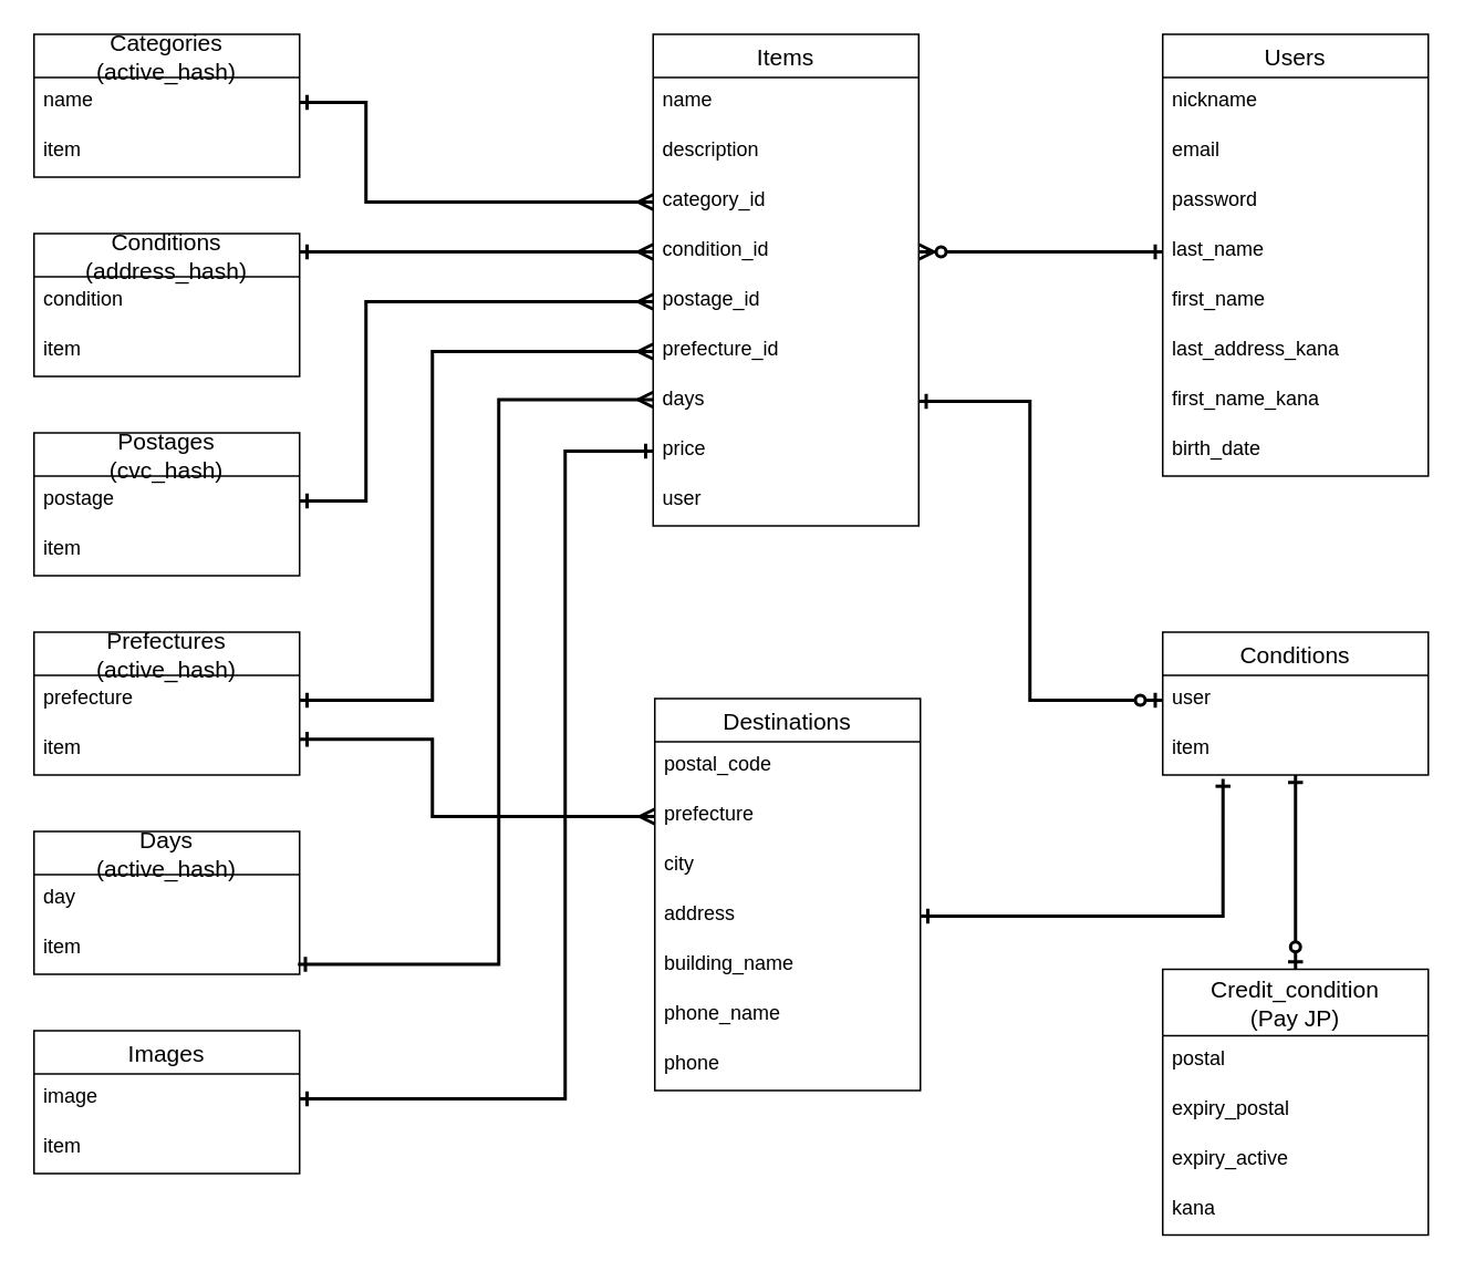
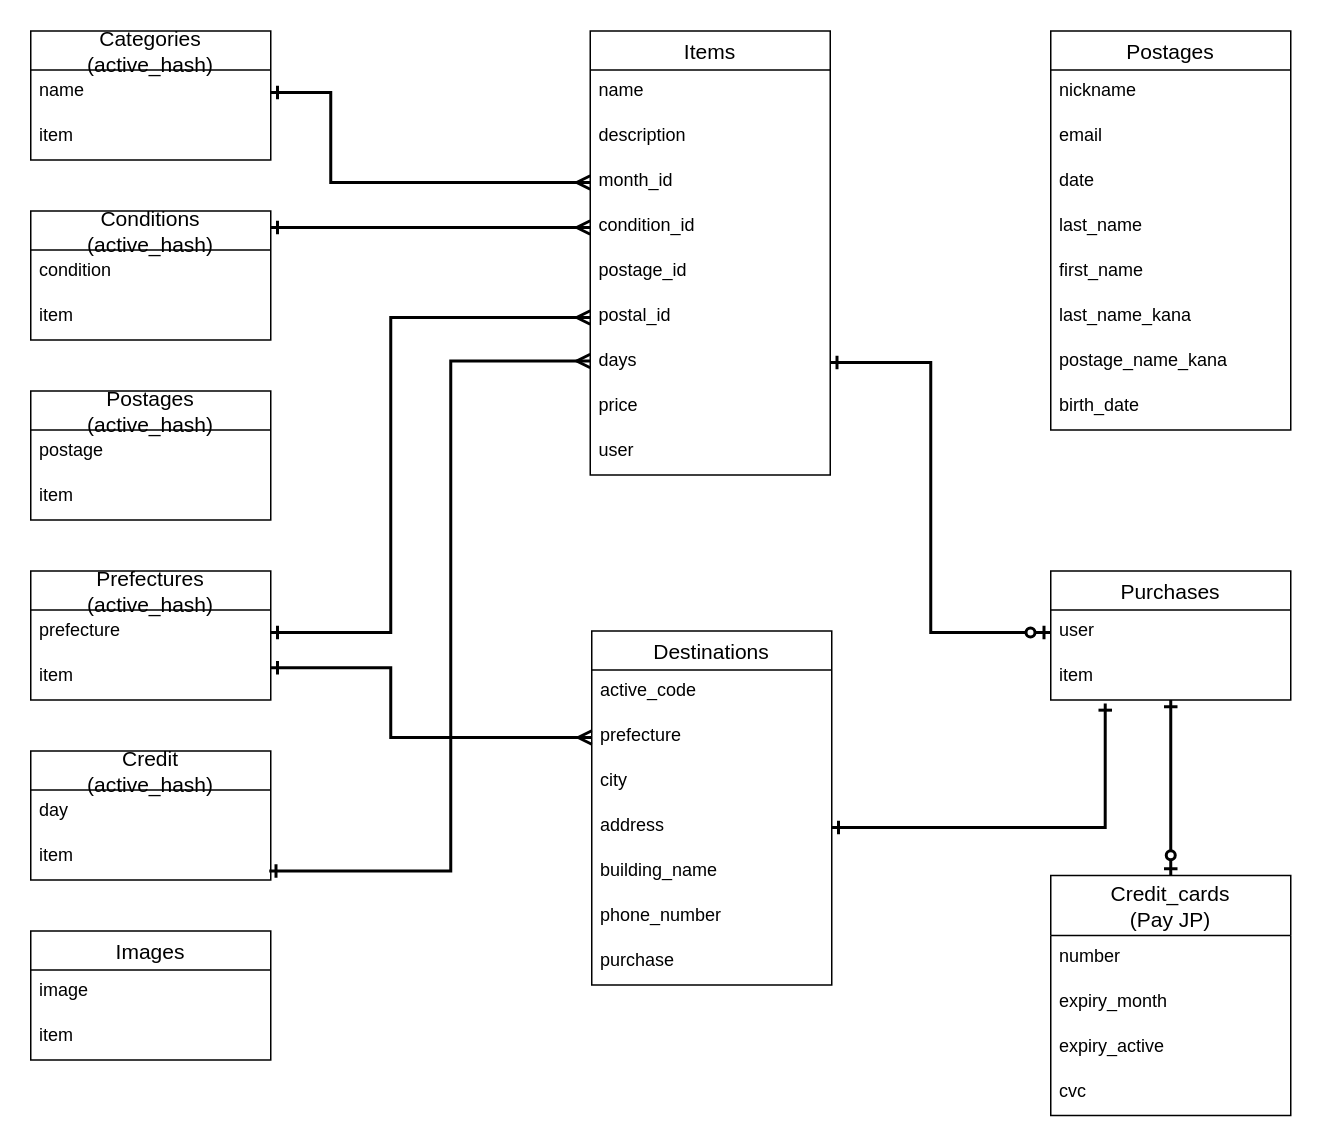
- <mxCell id="2" value="Users" style="swimlane;fontStyle=0;childLayout=stackLayout;horizontal=1;startSize=26;horizontalStack=0;resizeParent=1;resizeParentMax=0;resizeLast=0;collapsible=1;marginBottom=0;align=center;fontSize=14;" vertex="1" parent="1"><mxGeometry x="700" y="20" width="160" height="266" as="geometry" /></mxCell>
+ <mxCell id="2" value="Postages" style="swimlane;fontStyle=0;childLayout=stackLayout;horizontal=1;startSize=26;horizontalStack=0;resizeParent=1;resizeParentMax=0;resizeLast=0;collapsible=1;marginBottom=0;align=center;fontSize=14;" vertex="1" parent="1"><mxGeometry x="700" y="20" width="160" height="266" as="geometry" /></mxCell>
- <mxCell id="14" value="category_id" style="text;strokeColor=none;fillColor=none;spacingLeft=4;spacingRight=4;overflow=hidden;rotatable=0;points=[[0,0.5],[1,0.5]];portConstraint=eastwest;fontSize=12;" vertex="1" parent="11"><mxGeometry y="86" width="160" height="30" as="geometry" /></mxCell>
+ <mxCell id="14" value="month_id" style="text;strokeColor=none;fillColor=none;spacingLeft=4;spacingRight=4;overflow=hidden;rotatable=0;points=[[0,0.5],[1,0.5]];portConstraint=eastwest;fontSize=12;" vertex="1" parent="11"><mxGeometry y="86" width="160" height="30" as="geometry" /></mxCell>
- <mxCell id="5" value="password" style="text;strokeColor=none;fillColor=none;spacingLeft=4;spacingRight=4;overflow=hidden;rotatable=0;points=[[0,0.5],[1,0.5]];portConstraint=eastwest;fontSize=12;" vertex="1" parent="2"><mxGeometry y="86" width="160" height="30" as="geometry" /></mxCell>
+ <mxCell id="5" value="date" style="text;strokeColor=none;fillColor=none;spacingLeft=4;spacingRight=4;overflow=hidden;rotatable=0;points=[[0,0.5],[1,0.5]];portConstraint=eastwest;fontSize=12;" vertex="1" parent="2"><mxGeometry y="86" width="160" height="30" as="geometry" /></mxCell>
- <mxCell id="51" value="Conditions&#10;(address_hash)" style="swimlane;fontStyle=0;childLayout=stackLayout;horizontal=1;startSize=26;horizontalStack=0;resizeParent=1;resizeParentMax=0;resizeLast=0;collapsible=1;marginBottom=0;align=center;fontSize=14;" vertex="1" parent="1"><mxGeometry x="20" y="140" width="160" height="86" as="geometry" /></mxCell>
+ <mxCell id="51" value="Conditions&#10;(active_hash)" style="swimlane;fontStyle=0;childLayout=stackLayout;horizontal=1;startSize=26;horizontalStack=0;resizeParent=1;resizeParentMax=0;resizeLast=0;collapsible=1;marginBottom=0;align=center;fontSize=14;" vertex="1" parent="1"><mxGeometry x="20" y="140" width="160" height="86" as="geometry" /></mxCell>
- <mxCell id="26" value="" style="edgeStyle=orthogonalEdgeStyle;fontSize=12;html=1;endArrow=ERzeroToMany;exitX=0;exitY=0.5;exitDx=0;exitDy=0;endFill=1;startArrow=ERone;startFill=0;strokeWidth=2;entryX=1;entryY=0.5;entryDx=0;entryDy=0;" edge="1" parent="1" source="6" target="15"><mxGeometry width="100" height="100" relative="1" as="geometry"><mxPoint x="220" y="270" as="sourcePoint" /><mxPoint x="590" y="160" as="targetPoint" /><Array as="points"><mxPoint x="610" y="151" /><mxPoint x="610" y="151" /></Array></mxGeometry></mxCell>
- <mxCell id="62" style="edgeStyle=orthogonalEdgeStyle;rounded=0;orthogonalLoop=1;jettySize=auto;html=1;exitX=1;exitY=0.5;exitDx=0;exitDy=0;entryX=0;entryY=0.5;entryDx=0;entryDy=0;startArrow=ERone;startFill=0;endArrow=ERmany;endFill=0;strokeWidth=2;" edge="1" parent="1" source="49" target="16"><mxGeometry relative="1" as="geometry"><Array as="points"><mxPoint x="220" y="301" /><mxPoint x="220" y="181" /></Array></mxGeometry></mxCell>
- <mxCell id="17" value="prefecture_id" style="text;strokeColor=none;fillColor=none;spacingLeft=4;spacingRight=4;overflow=hidden;rotatable=0;points=[[0,0.5],[1,0.5]];portConstraint=eastwest;fontSize=12;" vertex="1" parent="11"><mxGeometry y="176" width="160" height="30" as="geometry" /></mxCell>
+ <mxCell id="17" value="postal_id" style="text;strokeColor=none;fillColor=none;spacingLeft=4;spacingRight=4;overflow=hidden;rotatable=0;points=[[0,0.5],[1,0.5]];portConstraint=eastwest;fontSize=12;" vertex="1" parent="11"><mxGeometry y="176" width="160" height="30" as="geometry" /></mxCell>
- <mxCell id="8" value="last_address_kana" style="text;strokeColor=none;fillColor=none;spacingLeft=4;spacingRight=4;overflow=hidden;rotatable=0;points=[[0,0.5],[1,0.5]];portConstraint=eastwest;fontSize=12;" vertex="1" parent="2"><mxGeometry y="176" width="160" height="30" as="geometry" /></mxCell>
+ <mxCell id="8" value="last_name_kana" style="text;strokeColor=none;fillColor=none;spacingLeft=4;spacingRight=4;overflow=hidden;rotatable=0;points=[[0,0.5],[1,0.5]];portConstraint=eastwest;fontSize=12;" vertex="1" parent="2"><mxGeometry y="176" width="160" height="30" as="geometry" /></mxCell>
- <mxCell id="9" value="first_name_kana" style="text;strokeColor=none;fillColor=none;spacingLeft=4;spacingRight=4;overflow=hidden;rotatable=0;points=[[0,0.5],[1,0.5]];portConstraint=eastwest;fontSize=12;" vertex="1" parent="2"><mxGeometry y="206" width="160" height="30" as="geometry" /></mxCell>
+ <mxCell id="9" value="postage_name_kana" style="text;strokeColor=none;fillColor=none;spacingLeft=4;spacingRight=4;overflow=hidden;rotatable=0;points=[[0,0.5],[1,0.5]];portConstraint=eastwest;fontSize=12;" vertex="1" parent="2"><mxGeometry y="206" width="160" height="30" as="geometry" /></mxCell>
- <mxCell id="48" value="Postages&#10;(cvc_hash)" style="swimlane;fontStyle=0;childLayout=stackLayout;horizontal=1;startSize=26;horizontalStack=0;resizeParent=1;resizeParentMax=0;resizeLast=0;collapsible=1;marginBottom=0;align=center;fontSize=14;" vertex="1" parent="1"><mxGeometry x="20" y="260" width="160" height="86" as="geometry" /></mxCell>
+ <mxCell id="48" value="Postages&#10;(active_hash)" style="swimlane;fontStyle=0;childLayout=stackLayout;horizontal=1;startSize=26;horizontalStack=0;resizeParent=1;resizeParentMax=0;resizeLast=0;collapsible=1;marginBottom=0;align=center;fontSize=14;" vertex="1" parent="1"><mxGeometry x="20" y="260" width="160" height="86" as="geometry" /></mxCell>
- <mxCell id="41" value="Conditions" style="swimlane;fontStyle=0;childLayout=stackLayout;horizontal=1;startSize=26;horizontalStack=0;resizeParent=1;resizeParentMax=0;resizeLast=0;collapsible=1;marginBottom=0;align=center;fontSize=14;" vertex="1" parent="1"><mxGeometry x="700" y="380" width="160" height="86" as="geometry" /></mxCell>
+ <mxCell id="41" value="Purchases" style="swimlane;fontStyle=0;childLayout=stackLayout;horizontal=1;startSize=26;horizontalStack=0;resizeParent=1;resizeParentMax=0;resizeLast=0;collapsible=1;marginBottom=0;align=center;fontSize=14;" vertex="1" parent="1"><mxGeometry x="700" y="380" width="160" height="86" as="geometry" /></mxCell>
- <mxCell id="30" value="postal_code" style="text;strokeColor=none;fillColor=none;spacingLeft=4;spacingRight=4;overflow=hidden;rotatable=0;points=[[0,0.5],[1,0.5]];portConstraint=eastwest;fontSize=12;" vertex="1" parent="29"><mxGeometry y="26" width="160" height="30" as="geometry" /></mxCell>
+ <mxCell id="30" value="active_code" style="text;strokeColor=none;fillColor=none;spacingLeft=4;spacingRight=4;overflow=hidden;rotatable=0;points=[[0,0.5],[1,0.5]];portConstraint=eastwest;fontSize=12;" vertex="1" parent="29"><mxGeometry y="26" width="160" height="30" as="geometry" /></mxCell>
- <mxCell id="45" value="Days&#10;(active_hash)" style="swimlane;fontStyle=0;childLayout=stackLayout;horizontal=1;startSize=26;horizontalStack=0;resizeParent=1;resizeParentMax=0;resizeLast=0;collapsible=1;marginBottom=0;align=center;fontSize=14;" vertex="1" parent="1"><mxGeometry x="20" y="500" width="160" height="86" as="geometry" /></mxCell>
+ <mxCell id="45" value="Credit&#10;(active_hash)" style="swimlane;fontStyle=0;childLayout=stackLayout;horizontal=1;startSize=26;horizontalStack=0;resizeParent=1;resizeParentMax=0;resizeLast=0;collapsible=1;marginBottom=0;align=center;fontSize=14;" vertex="1" parent="1"><mxGeometry x="20" y="500" width="160" height="86" as="geometry" /></mxCell>
- <mxCell id="37" style="edgeStyle=orthogonalEdgeStyle;rounded=0;orthogonalLoop=1;jettySize=auto;html=1;exitX=1;exitY=0.5;exitDx=0;exitDy=0;startArrow=ERone;startFill=0;endArrow=ERone;endFill=0;strokeWidth=2;entryX=0;entryY=0.5;entryDx=0;entryDy=0;" edge="1" parent="1" source="39" target="19"><mxGeometry relative="1" as="geometry"><mxPoint x="259" y="680" as="targetPoint" /><Array as="points"><mxPoint x="340" y="661" /><mxPoint x="340" y="271" /></Array></mxGeometry></mxCell>
- <mxCell id="21" value="Credit_condition&#10;(Pay JP)" style="swimlane;fontStyle=0;childLayout=stackLayout;horizontal=1;startSize=40;horizontalStack=0;resizeParent=1;resizeParentMax=0;resizeLast=0;collapsible=1;marginBottom=0;align=center;fontSize=14;" vertex="1" parent="1"><mxGeometry x="700" y="583" width="160" height="160" as="geometry" /></mxCell>
+ <mxCell id="21" value="Credit_cards&#10;(Pay JP)" style="swimlane;fontStyle=0;childLayout=stackLayout;horizontal=1;startSize=40;horizontalStack=0;resizeParent=1;resizeParentMax=0;resizeLast=0;collapsible=1;marginBottom=0;align=center;fontSize=14;" vertex="1" parent="1"><mxGeometry x="700" y="583" width="160" height="160" as="geometry" /></mxCell>
- <mxCell id="35" value="phone_name" style="text;strokeColor=none;fillColor=none;spacingLeft=4;spacingRight=4;overflow=hidden;rotatable=0;points=[[0,0.5],[1,0.5]];portConstraint=eastwest;fontSize=12;" vertex="1" parent="29"><mxGeometry y="176" width="160" height="30" as="geometry" /></mxCell>
+ <mxCell id="35" value="phone_number" style="text;strokeColor=none;fillColor=none;spacingLeft=4;spacingRight=4;overflow=hidden;rotatable=0;points=[[0,0.5],[1,0.5]];portConstraint=eastwest;fontSize=12;" vertex="1" parent="29"><mxGeometry y="176" width="160" height="30" as="geometry" /></mxCell>
- <mxCell id="22" value="postal" style="text;strokeColor=none;fillColor=none;spacingLeft=4;spacingRight=4;overflow=hidden;rotatable=0;points=[[0,0.5],[1,0.5]];portConstraint=eastwest;fontSize=12;" vertex="1" parent="21"><mxGeometry y="40" width="160" height="30" as="geometry" /></mxCell>
+ <mxCell id="22" value="number" style="text;strokeColor=none;fillColor=none;spacingLeft=4;spacingRight=4;overflow=hidden;rotatable=0;points=[[0,0.5],[1,0.5]];portConstraint=eastwest;fontSize=12;" vertex="1" parent="21"><mxGeometry y="40" width="160" height="30" as="geometry" /></mxCell>
- <mxCell id="36" value="phone" style="text;strokeColor=none;fillColor=none;spacingLeft=4;spacingRight=4;overflow=hidden;rotatable=0;points=[[0,0.5],[1,0.5]];portConstraint=eastwest;fontSize=12;" vertex="1" parent="29"><mxGeometry y="206" width="160" height="30" as="geometry" /></mxCell>
+ <mxCell id="36" value="purchase" style="text;strokeColor=none;fillColor=none;spacingLeft=4;spacingRight=4;overflow=hidden;rotatable=0;points=[[0,0.5],[1,0.5]];portConstraint=eastwest;fontSize=12;" vertex="1" parent="29"><mxGeometry y="206" width="160" height="30" as="geometry" /></mxCell>
- <mxCell id="23" value="expiry_postal" style="text;strokeColor=none;fillColor=none;spacingLeft=4;spacingRight=4;overflow=hidden;rotatable=0;points=[[0,0.5],[1,0.5]];portConstraint=eastwest;fontSize=12;" vertex="1" parent="21"><mxGeometry y="70" width="160" height="30" as="geometry" /></mxCell>
+ <mxCell id="23" value="expiry_month" style="text;strokeColor=none;fillColor=none;spacingLeft=4;spacingRight=4;overflow=hidden;rotatable=0;points=[[0,0.5],[1,0.5]];portConstraint=eastwest;fontSize=12;" vertex="1" parent="21"><mxGeometry y="70" width="160" height="30" as="geometry" /></mxCell>
- <mxCell id="25" value="kana" style="text;strokeColor=none;fillColor=none;spacingLeft=4;spacingRight=4;overflow=hidden;rotatable=0;points=[[0,0.5],[1,0.5]];portConstraint=eastwest;fontSize=12;" vertex="1" parent="21"><mxGeometry y="130" width="160" height="30" as="geometry" /></mxCell>
+ <mxCell id="25" value="cvc" style="text;strokeColor=none;fillColor=none;spacingLeft=4;spacingRight=4;overflow=hidden;rotatable=0;points=[[0,0.5],[1,0.5]];portConstraint=eastwest;fontSize=12;" vertex="1" parent="21"><mxGeometry y="130" width="160" height="30" as="geometry" /></mxCell>
